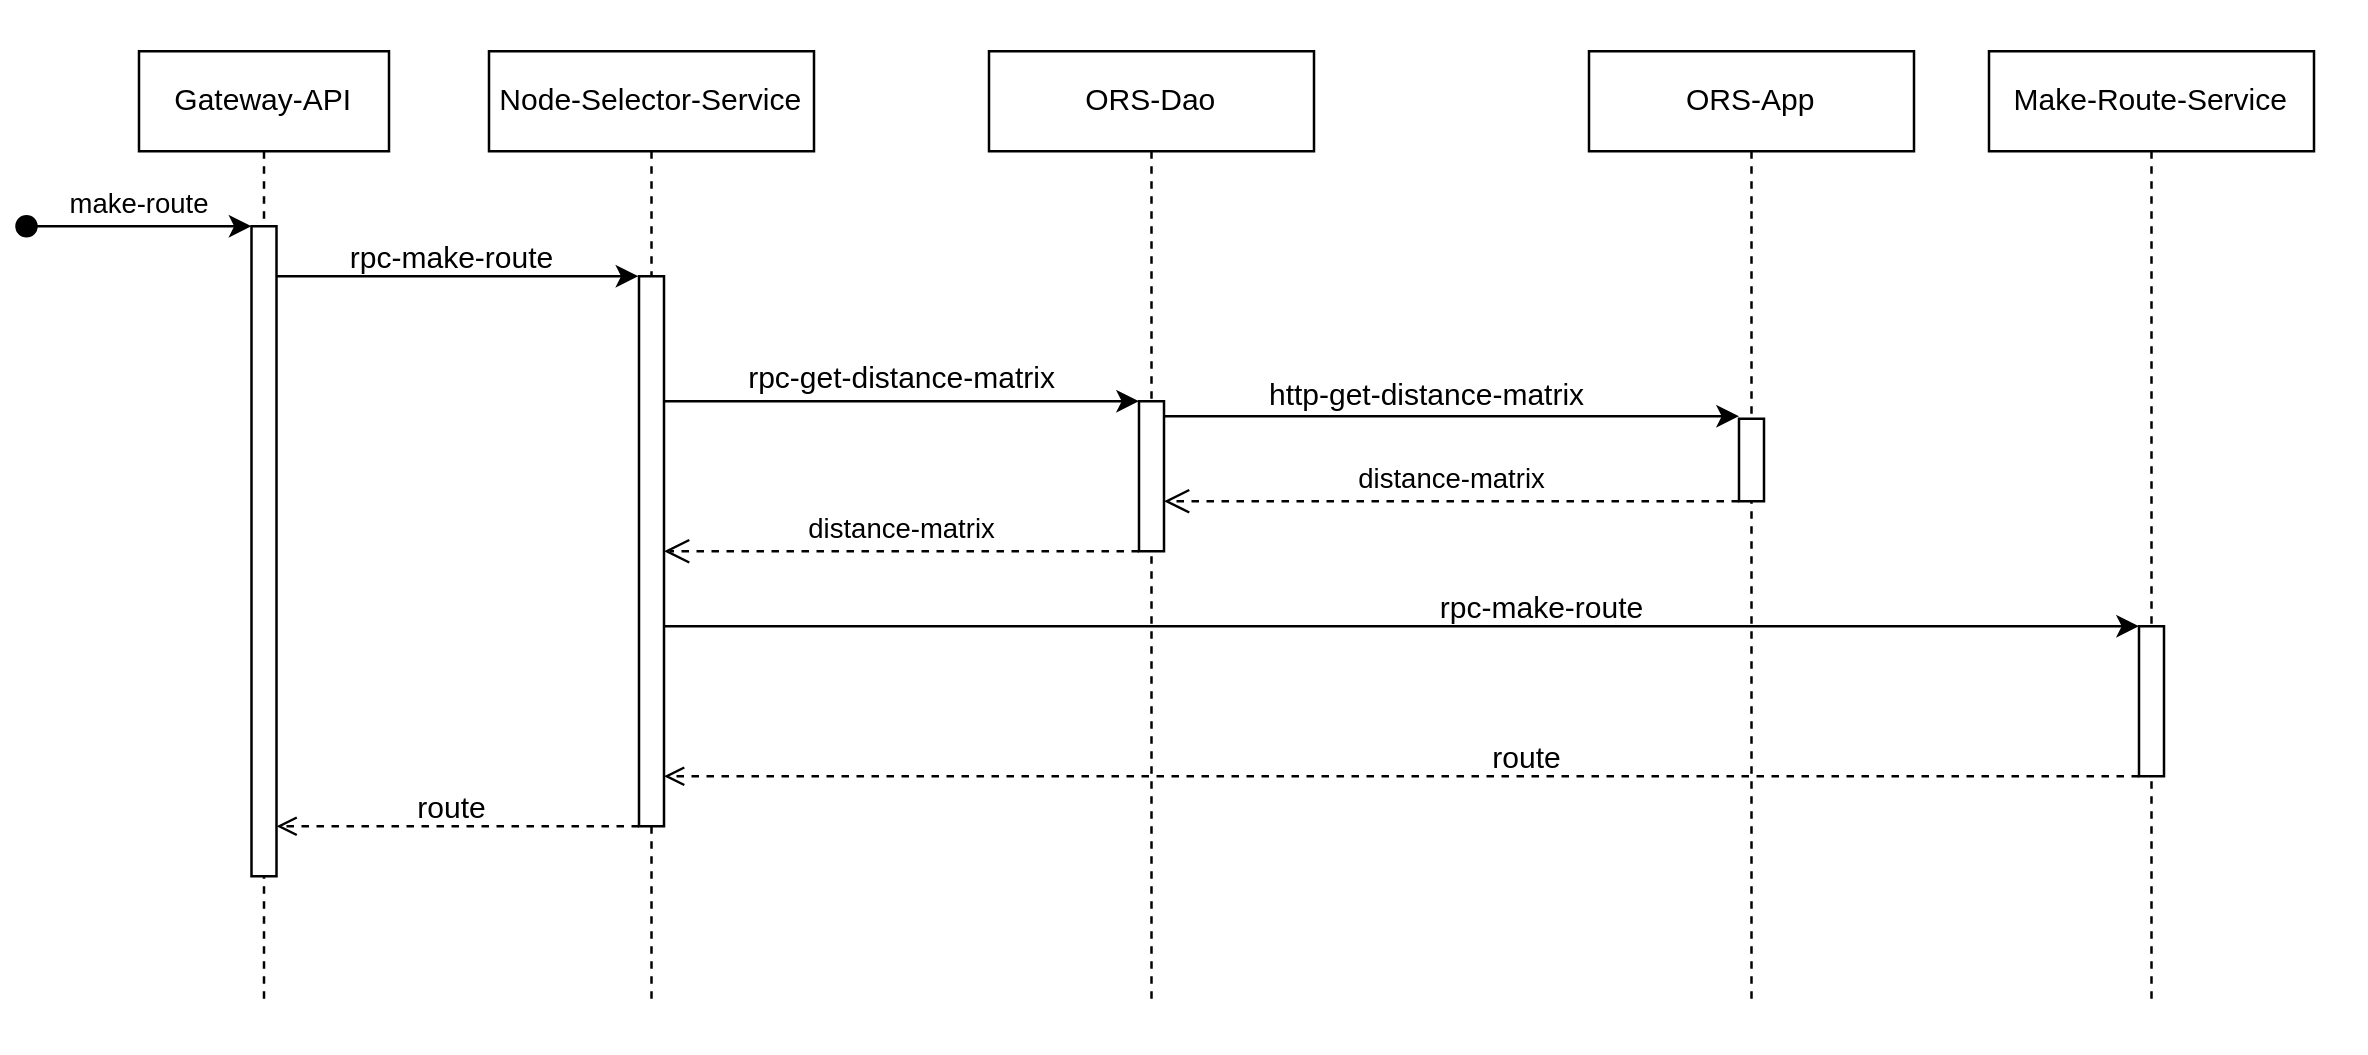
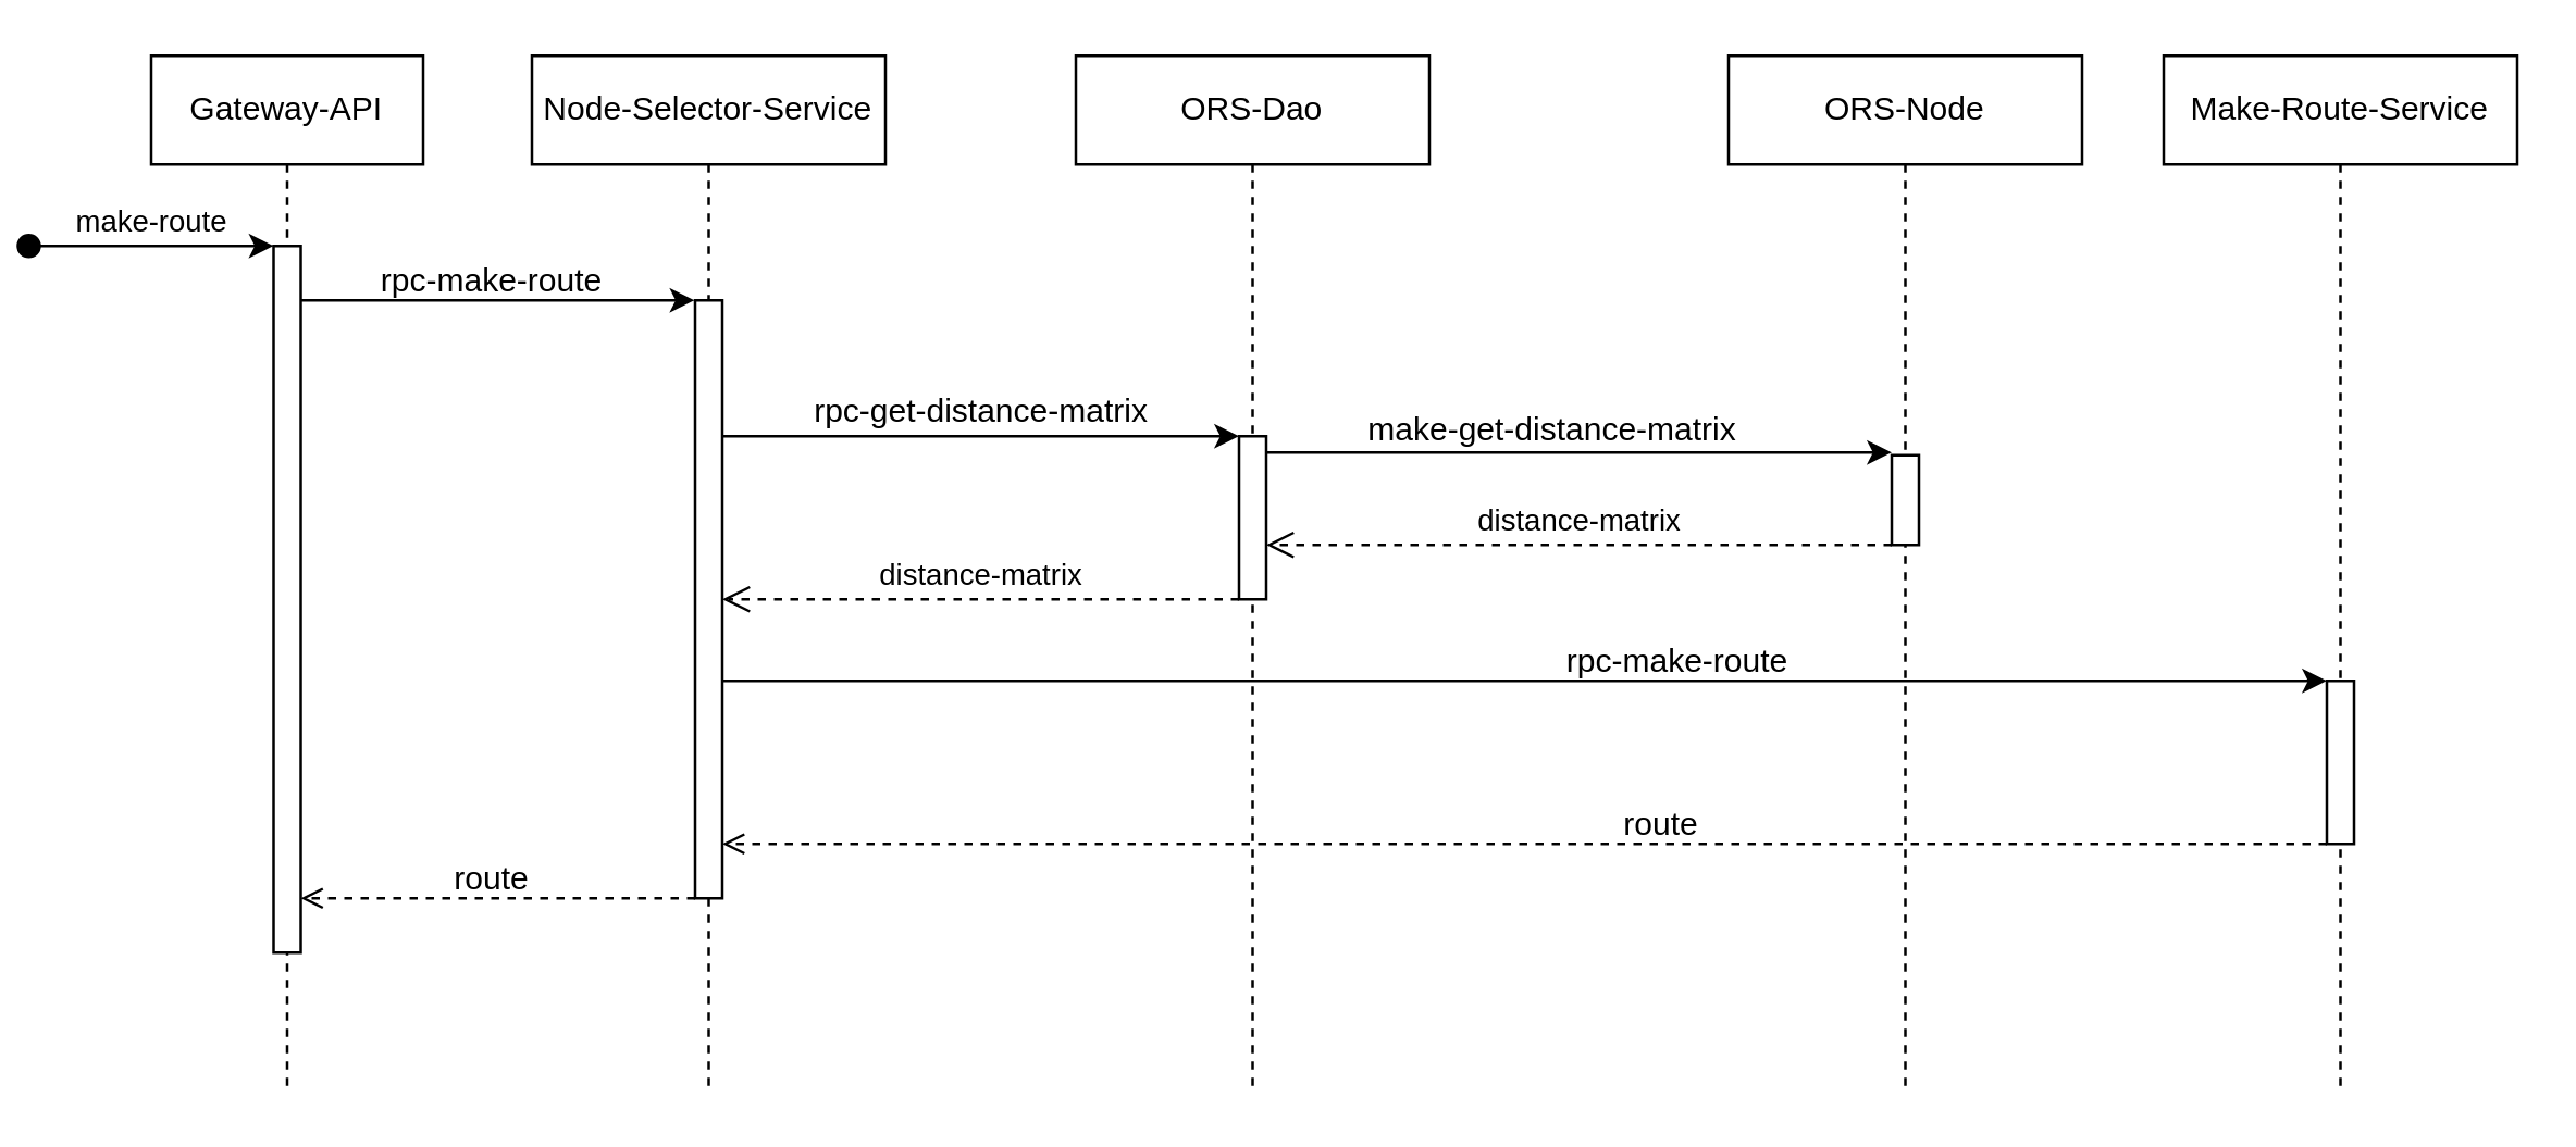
- <mxCell id="9" value="ORS-App" style="shape=umlLifeline;perimeter=lifelinePerimeter;whiteSpace=wrap;html=1;container=0;dropTarget=0;collapsible=0;recursiveResize=0;outlineConnect=0;portConstraint=eastwest;newEdgeStyle={&quot;edgeStyle&quot;:&quot;elbowEdgeStyle&quot;,&quot;elbow&quot;:&quot;vertical&quot;,&quot;curved&quot;:0,&quot;rounded&quot;:0};" vertex="1" parent="1"><mxGeometry x="600" y="20" width="130" height="380" as="geometry" /></mxCell>
+ <mxCell id="9" value="ORS-Node" style="shape=umlLifeline;perimeter=lifelinePerimeter;whiteSpace=wrap;html=1;container=0;dropTarget=0;collapsible=0;recursiveResize=0;outlineConnect=0;portConstraint=eastwest;newEdgeStyle={&quot;edgeStyle&quot;:&quot;elbowEdgeStyle&quot;,&quot;elbow&quot;:&quot;vertical&quot;,&quot;curved&quot;:0,&quot;rounded&quot;:0};" vertex="1" parent="1"><mxGeometry x="600" y="20" width="130" height="380" as="geometry" /></mxCell>
- <mxCell id="15" value="http-get-distance-matrix" style="text;html=1;align=center;verticalAlign=middle;resizable=0;points=[];autosize=1;strokeColor=none;fillColor=none;" vertex="1" parent="1"><mxGeometry x="460" y="143" width="150" height="30" as="geometry" /></mxCell>
+ <mxCell id="15" value="make-get-distance-matrix" style="text;html=1;align=center;verticalAlign=middle;resizable=0;points=[];autosize=1;strokeColor=none;fillColor=none;" vertex="1" parent="1"><mxGeometry x="460" y="143" width="150" height="30" as="geometry" /></mxCell>
